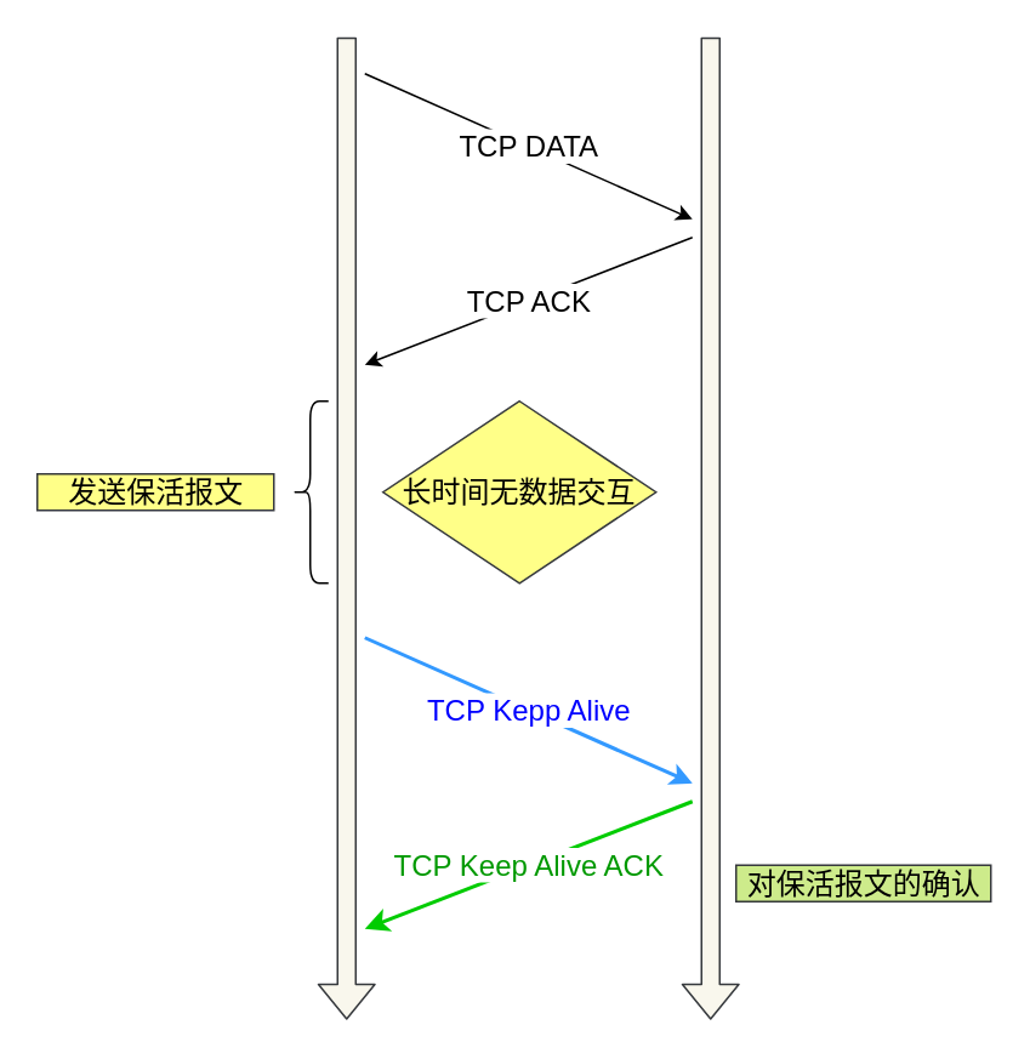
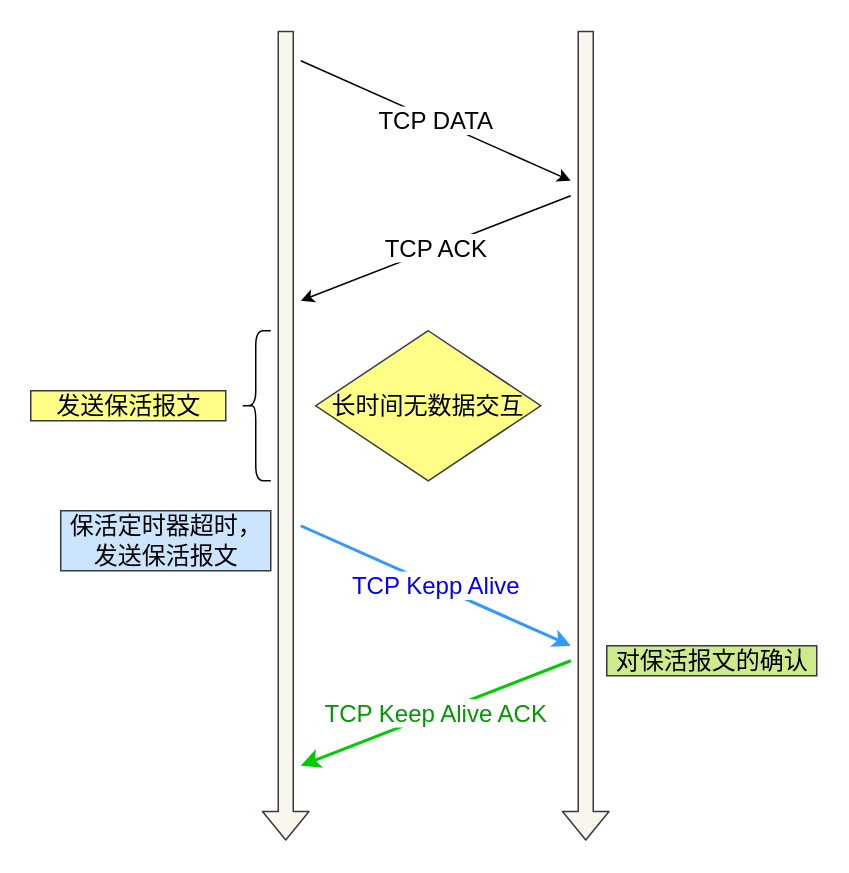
+ <mxCell id="10" value="保活定时器超时，&lt;br&gt;发送保活报文" style="text;html=1;align=center;verticalAlign=middle;resizable=0;points=[];autosize=1;strokeColor=#36393d;fontSize=16;fillColor=#cce5ff;" vertex="1" parent="1"><mxGeometry x="40" y="340" width="140" height="40" as="geometry" /></mxCell>
- <mxCell id="9" value="对保活报文的确认" style="text;html=1;align=center;verticalAlign=middle;resizable=0;points=[];autosize=1;strokeColor=#36393d;fontSize=16;fillColor=#cdeb8b;" vertex="1" parent="1"><mxGeometry x="404" y="475" width="140" height="20" as="geometry" /></mxCell>
+ <mxCell id="9" value="对保活报文的确认" style="text;html=1;align=center;verticalAlign=middle;resizable=0;points=[];autosize=1;strokeColor=#36393d;fontSize=16;fillColor=#cdeb8b;" vertex="1" parent="1"><mxGeometry x="404" y="430" width="140" height="20" as="geometry" /></mxCell>
